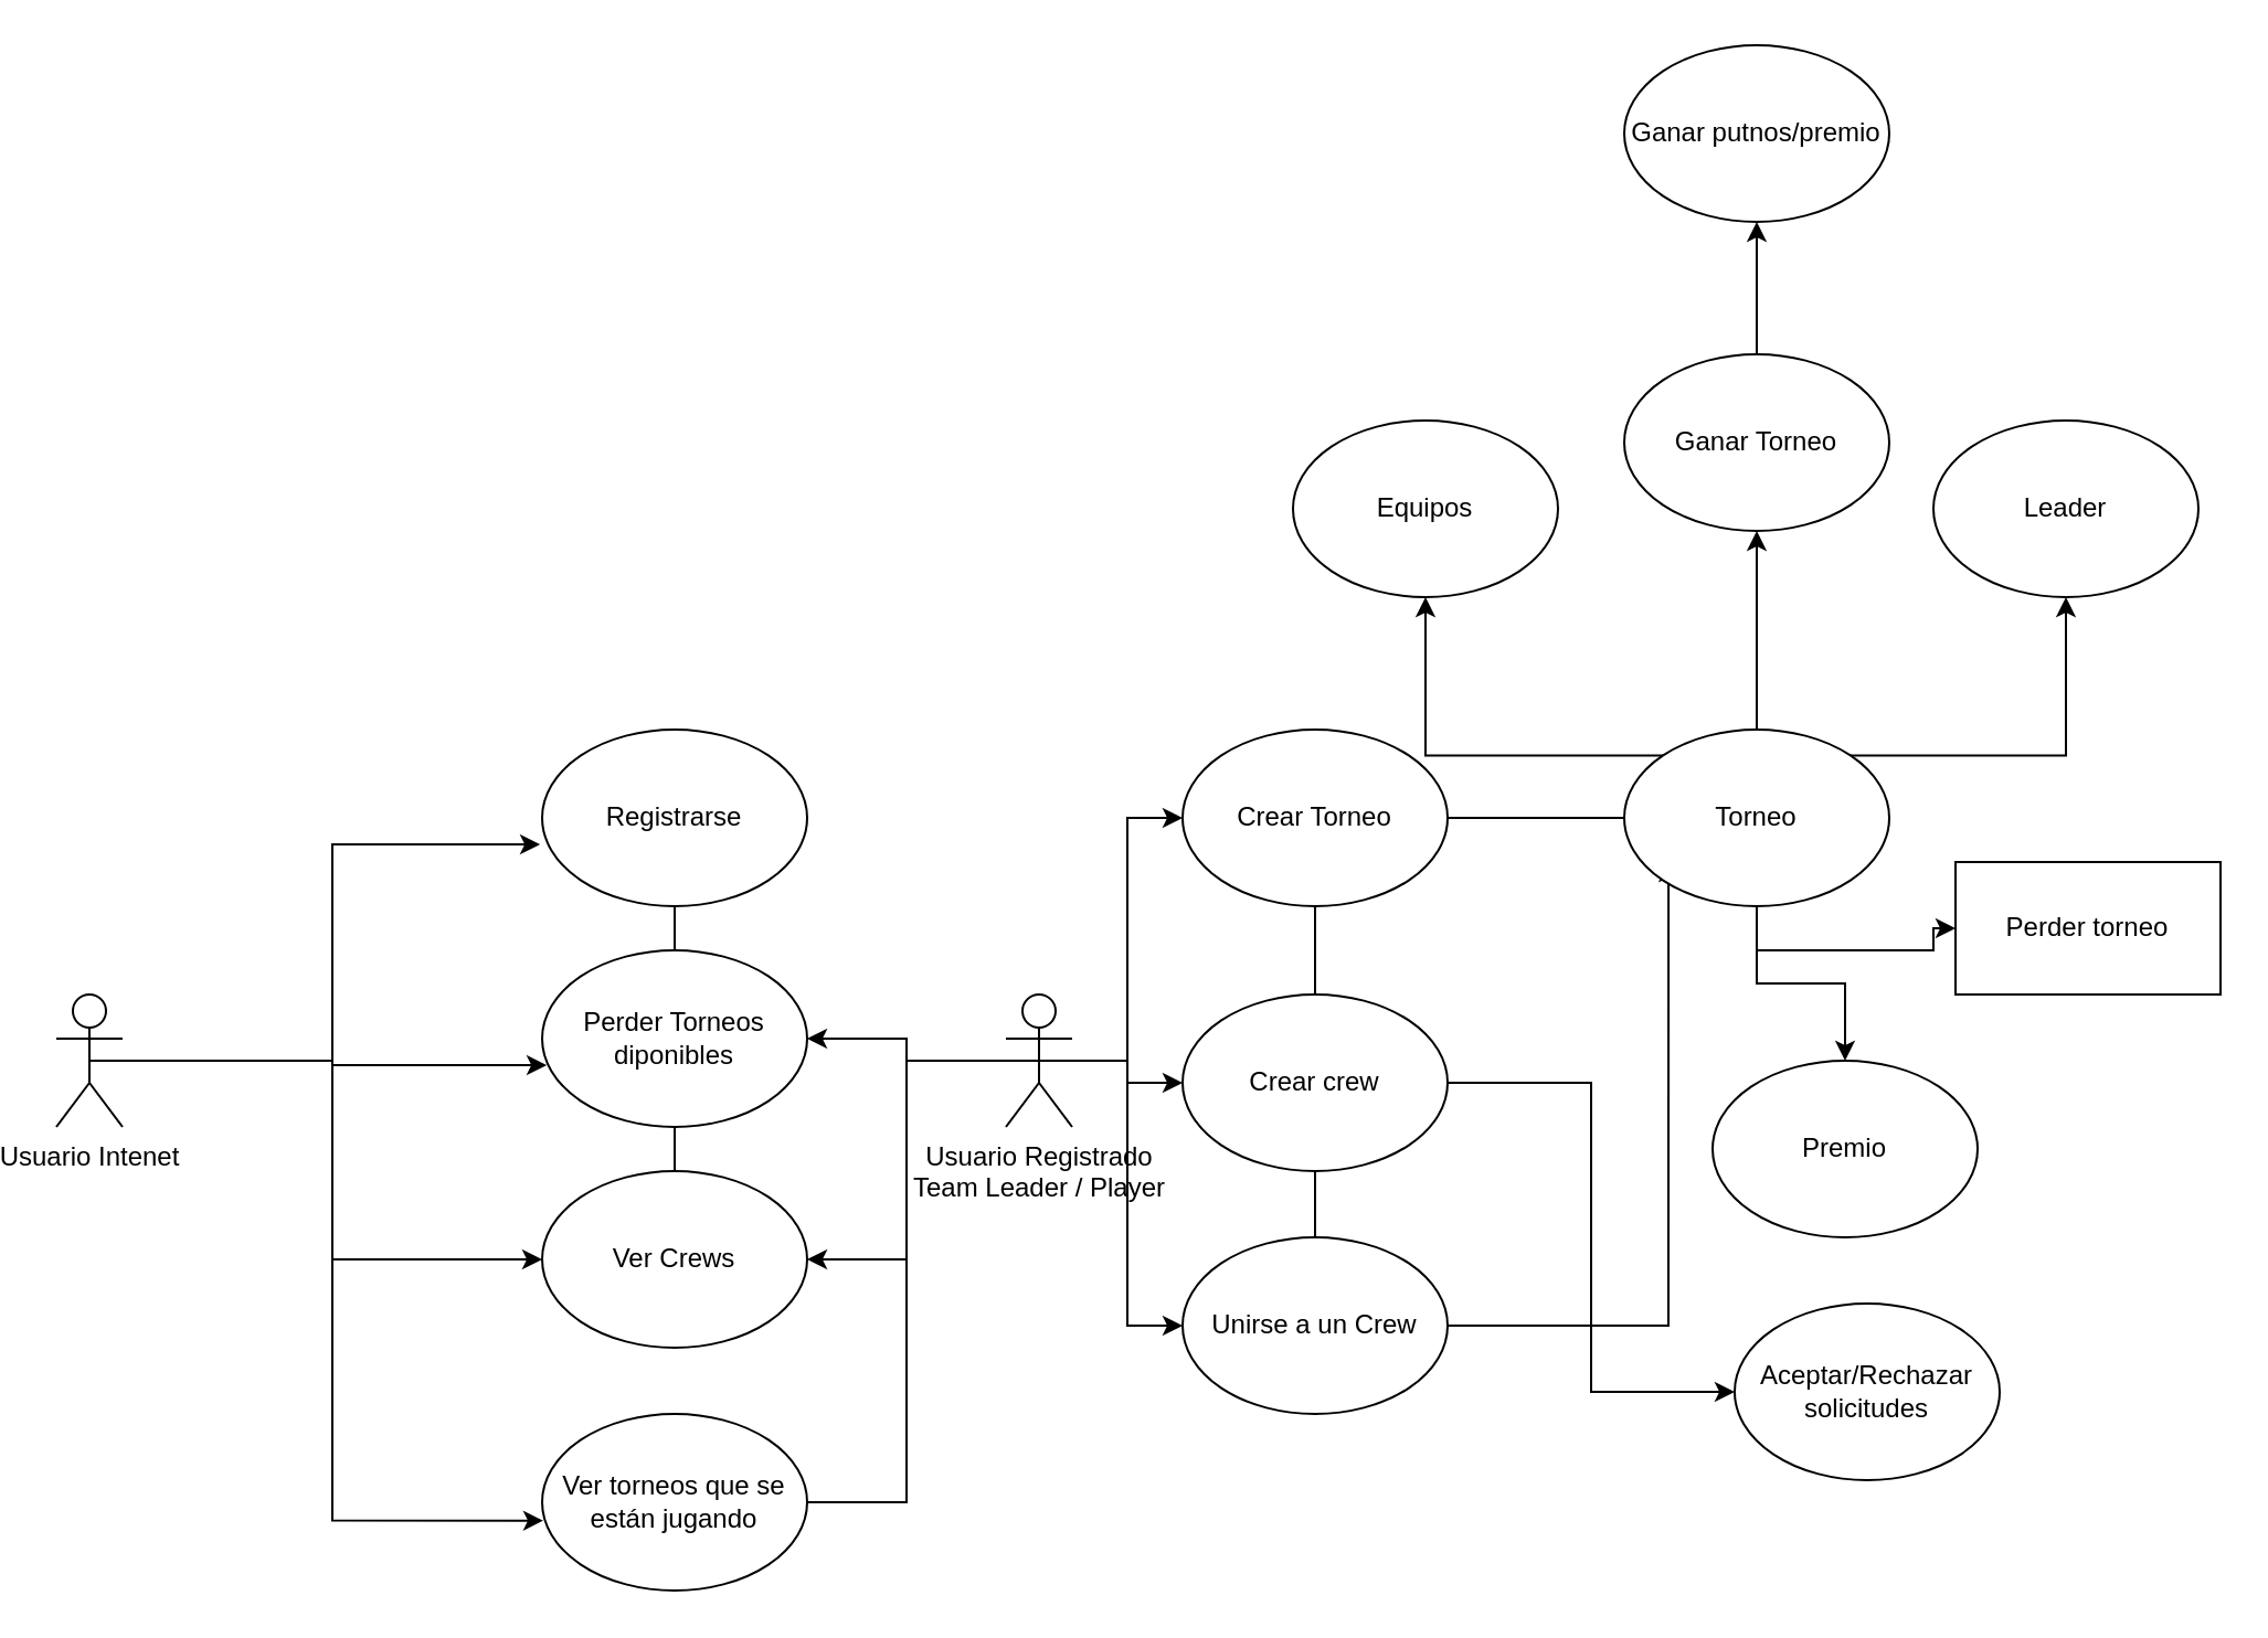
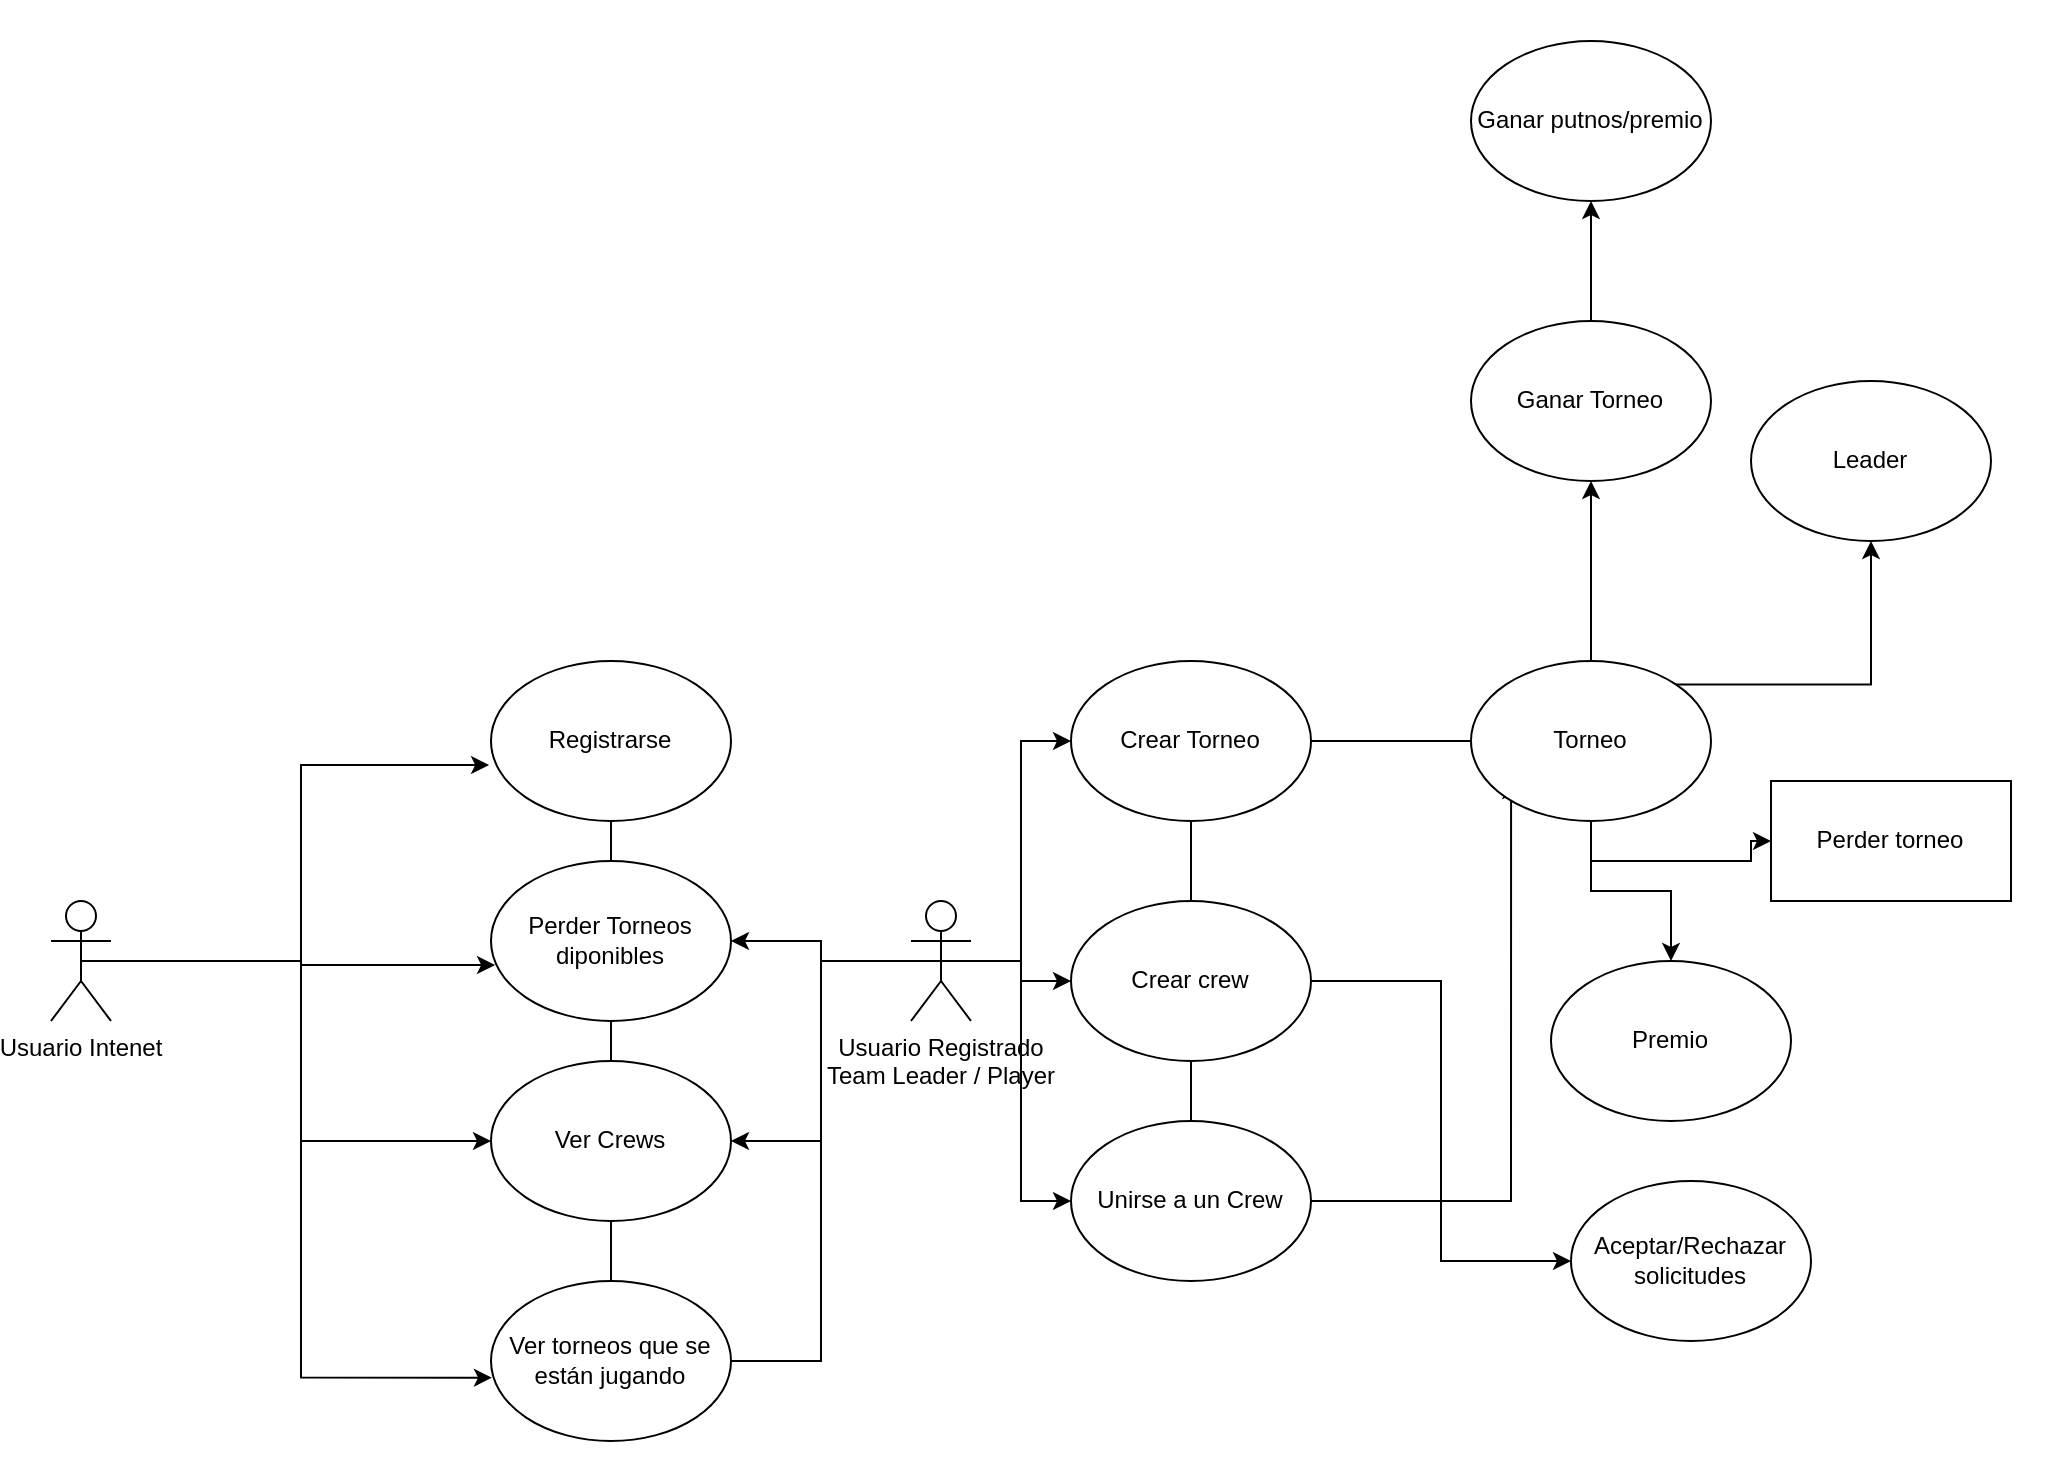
- <mxCell id="34" value="Equipos" style="ellipse;whiteSpace=wrap;html=1;" vertex="1" parent="1"><mxGeometry x="580" y="190" width="120" height="80" as="geometry" /></mxCell>
- <mxCell id="30" style="edgeStyle=orthogonalEdgeStyle;rounded=0;orthogonalLoop=1;jettySize=auto;html=1;exitX=0;exitY=0;exitDx=0;exitDy=0;entryX=0.5;entryY=1;entryDx=0;entryDy=0;" edge="1" parent="1" source="33" target="34"><mxGeometry relative="1" as="geometry" /></mxCell>
+ <mxCell id="11" style="edgeStyle=orthogonalEdgeStyle;rounded=0;orthogonalLoop=1;jettySize=auto;html=1;exitX=0.5;exitY=1;exitDx=0;exitDy=0;entryX=0.5;entryY=0;entryDx=0;entryDy=0;endArrow=none;endFill=0;" edge="1" parent="1" source="12" target="39"><mxGeometry relative="1" as="geometry" /></mxCell>
